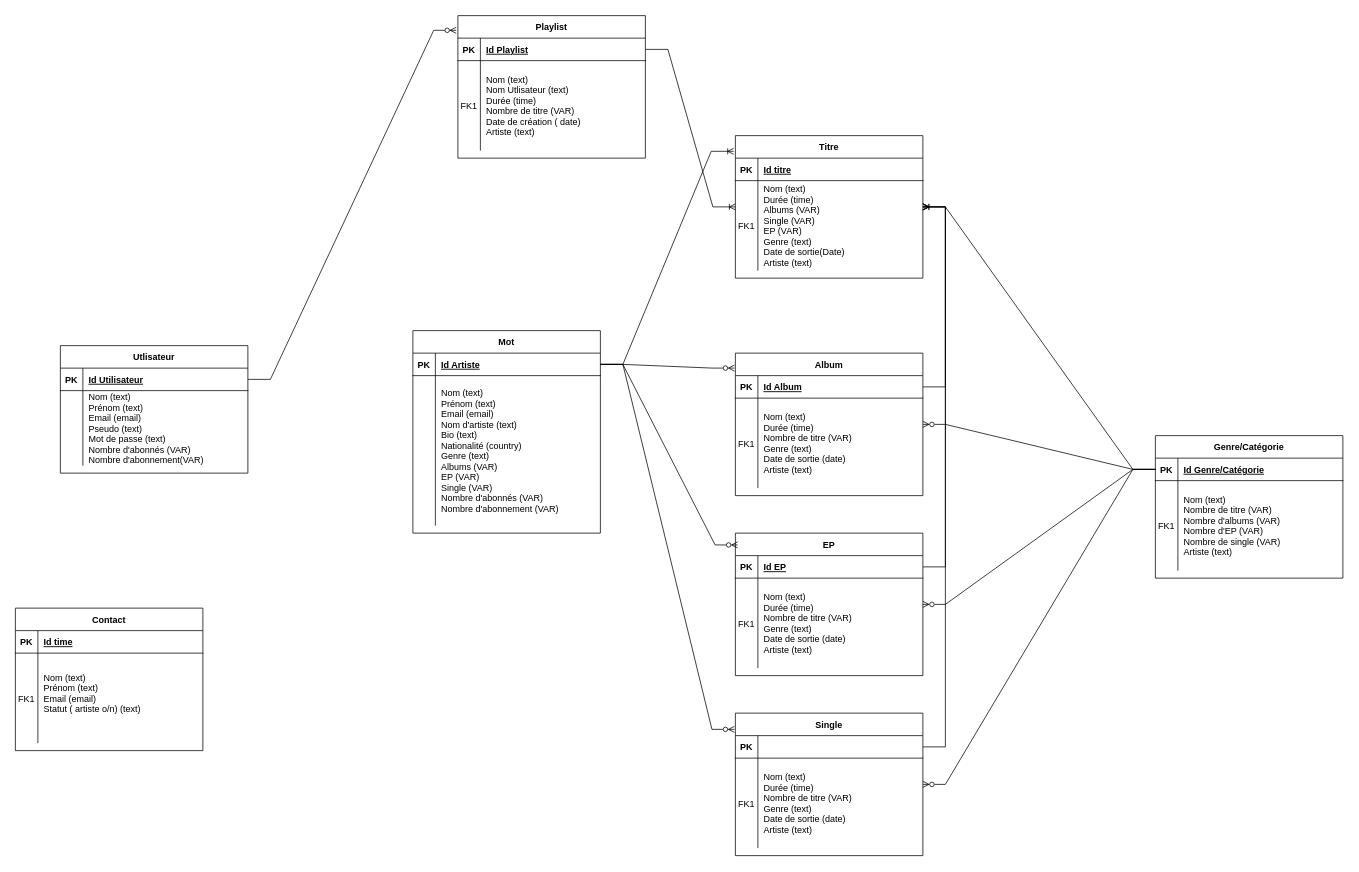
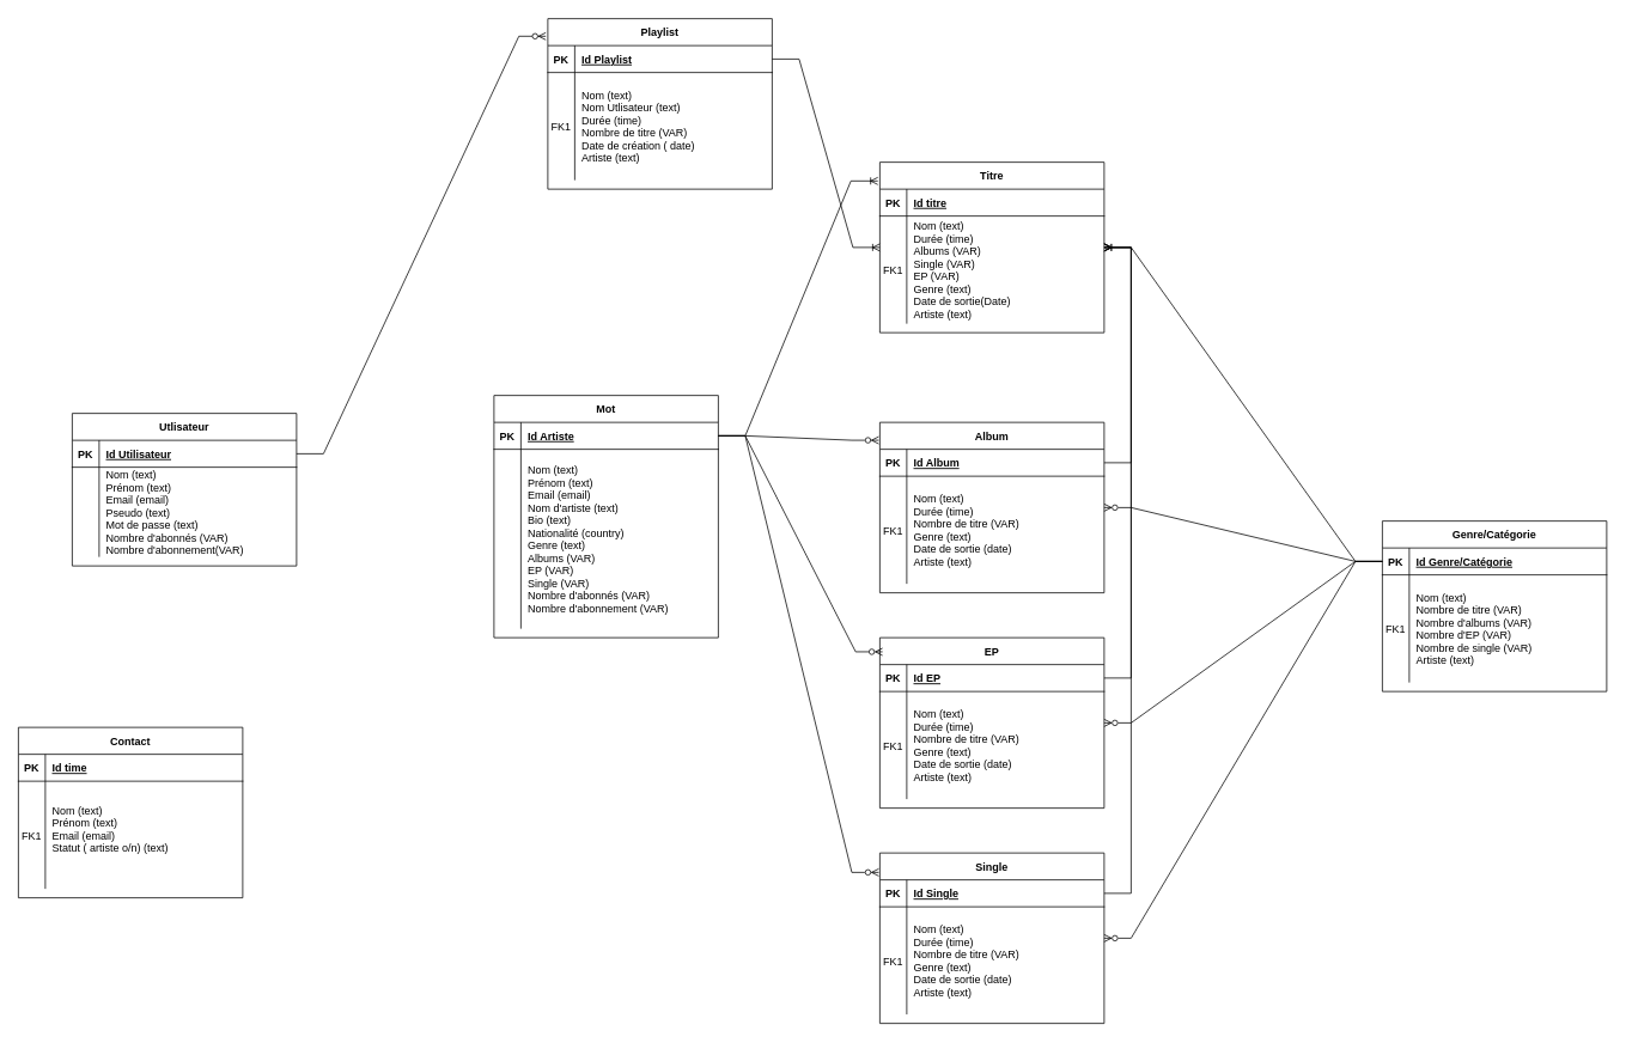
+ <mxCell id="40" value="Id Single" style="shape=partialRectangle;overflow=hidden;connectable=0;fillColor=none;top=0;left=0;bottom=0;right=0;align=left;spacingLeft=6;fontStyle=5;" parent="38" vertex="1"><mxGeometry x="30" width="220" height="30" as="geometry"><mxRectangle width="220" height="30" as="alternateBounds" /></mxGeometry></mxCell>
